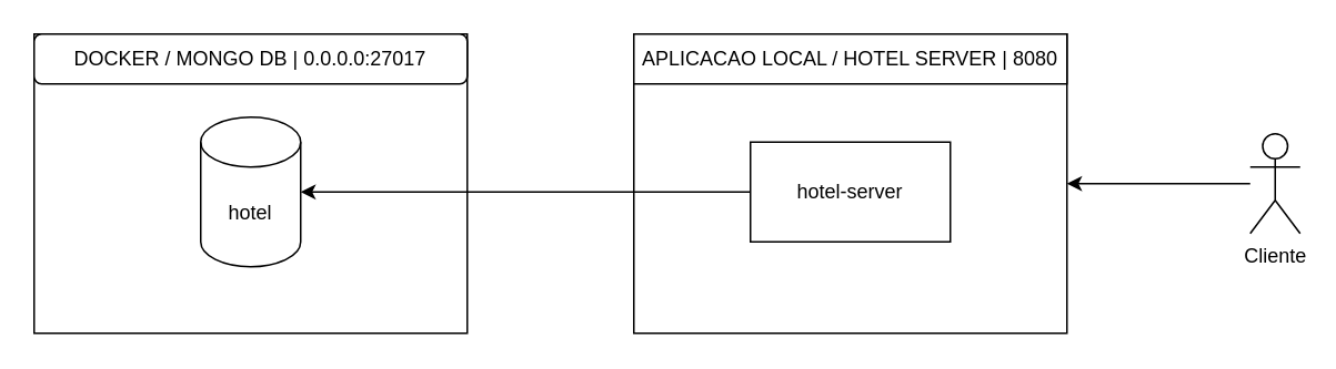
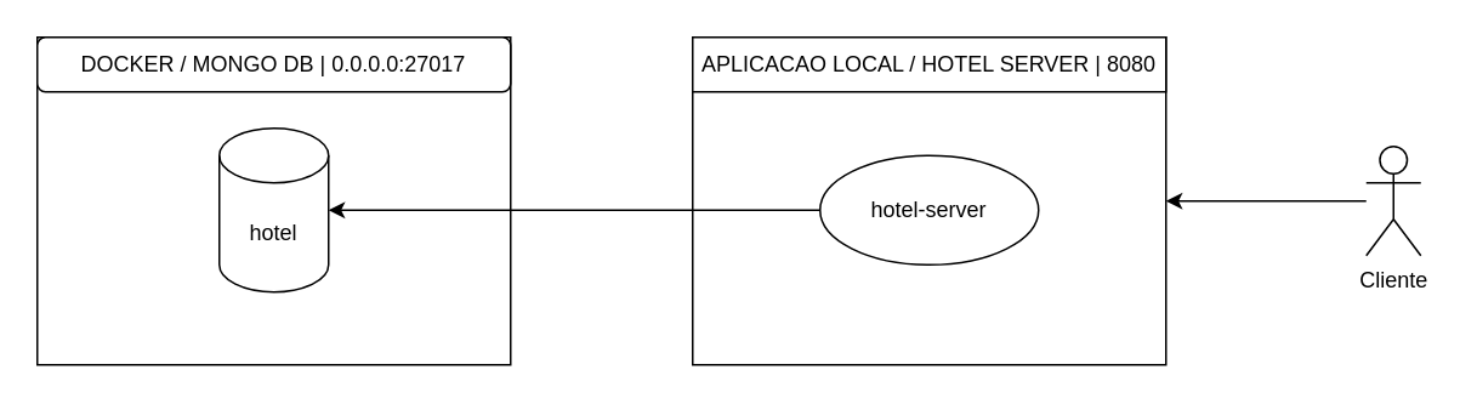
- <mxCell id="8" value="hotel-server" style="rounded=0;whiteSpace=wrap;html=1;" vertex="1" parent="1"><mxGeometry x="450" y="85" width="120" height="60" as="geometry" /></mxCell>
+ <mxCell id="8" value="hotel-server" style="ellipse;whiteSpace=wrap;html=1;" vertex="1" parent="1"><mxGeometry x="450" y="85" width="120" height="60" as="geometry" /></mxCell>
